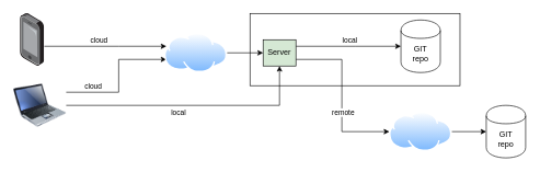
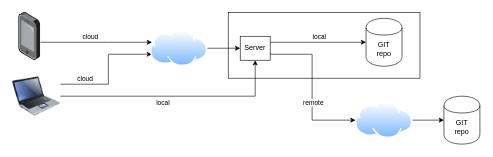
- <mxCell id="18" value="Server" style="rounded=0;whiteSpace=wrap;html=1;fillColor=#d5e8d4;" vertex="1" parent="1"><mxGeometry x="400" y="60" width="50" height="40" as="geometry" /></mxCell>
+ <mxCell id="18" value="Server" style="rounded=0;whiteSpace=wrap;html=1;" vertex="1" parent="1"><mxGeometry x="400" y="60" width="50" height="40" as="geometry" /></mxCell>
